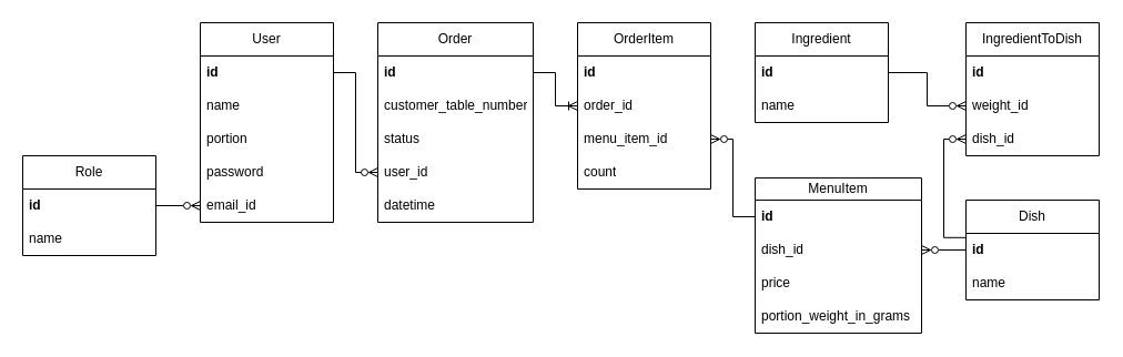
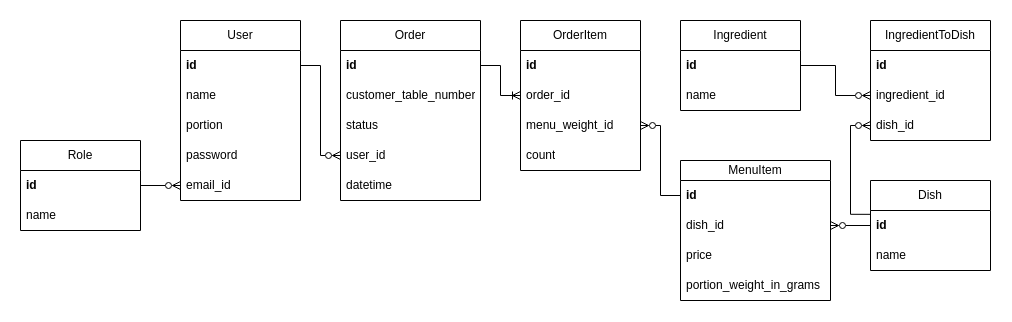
- <mxCell id="19" value="&lt;span style=&quot;font-weight: normal;&quot;&gt;weight_id&lt;/span&gt;" style="text;strokeColor=none;fillColor=none;align=left;verticalAlign=middle;spacingLeft=4;spacingRight=4;overflow=hidden;points=[[0,0.5],[1,0.5]];portConstraint=eastwest;rotatable=0;whiteSpace=wrap;html=1;fontStyle=1" vertex="1" parent="17"><mxGeometry y="60" width="120" height="30" as="geometry" /></mxCell>
+ <mxCell id="19" value="&lt;span style=&quot;font-weight: normal;&quot;&gt;ingredient_id&lt;/span&gt;" style="text;strokeColor=none;fillColor=none;align=left;verticalAlign=middle;spacingLeft=4;spacingRight=4;overflow=hidden;points=[[0,0.5],[1,0.5]];portConstraint=eastwest;rotatable=0;whiteSpace=wrap;html=1;fontStyle=1" vertex="1" parent="17"><mxGeometry y="60" width="120" height="30" as="geometry" /></mxCell>
- <mxCell id="40" value="&lt;span style=&quot;font-weight: 400;&quot;&gt;menu_item_id&lt;/span&gt;" style="text;strokeColor=none;fillColor=none;align=left;verticalAlign=middle;spacingLeft=4;spacingRight=4;overflow=hidden;points=[[0,0.5],[1,0.5]];portConstraint=eastwest;rotatable=0;whiteSpace=wrap;html=1;fontStyle=1" vertex="1" parent="37"><mxGeometry y="90" width="120" height="30" as="geometry" /></mxCell>
+ <mxCell id="40" value="&lt;span style=&quot;font-weight: 400;&quot;&gt;menu_weight_id&lt;/span&gt;" style="text;strokeColor=none;fillColor=none;align=left;verticalAlign=middle;spacingLeft=4;spacingRight=4;overflow=hidden;points=[[0,0.5],[1,0.5]];portConstraint=eastwest;rotatable=0;whiteSpace=wrap;html=1;fontStyle=1" vertex="1" parent="37"><mxGeometry y="90" width="120" height="30" as="geometry" /></mxCell>
